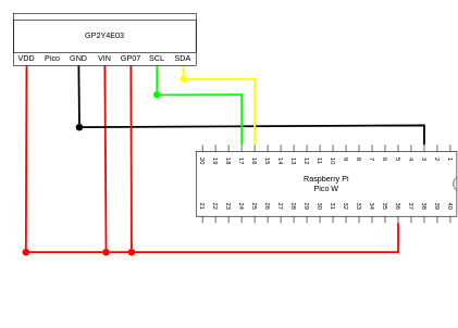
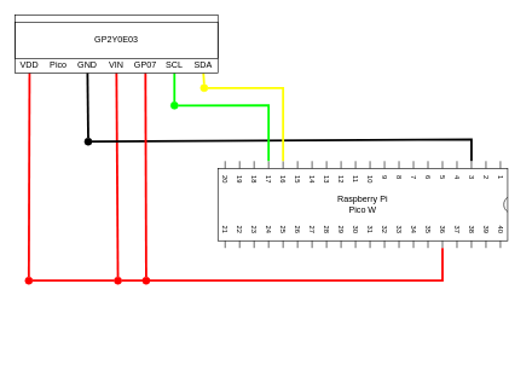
- <mxCell id="25" value="GP2Y4E03" style="text;html=1;strokeColor=default;fillColor=none;align=center;verticalAlign=middle;whiteSpace=wrap;rounded=0;container=0;" parent="1" vertex="1"><mxGeometry x="20" y="30.21" width="280" height="50" as="geometry" /></mxCell>
+ <mxCell id="25" value="GP2Y0E03" style="text;html=1;strokeColor=default;fillColor=none;align=center;verticalAlign=middle;whiteSpace=wrap;rounded=0;container=0;" parent="1" vertex="1"><mxGeometry x="20" y="30.21" width="280" height="50" as="geometry" /></mxCell>
